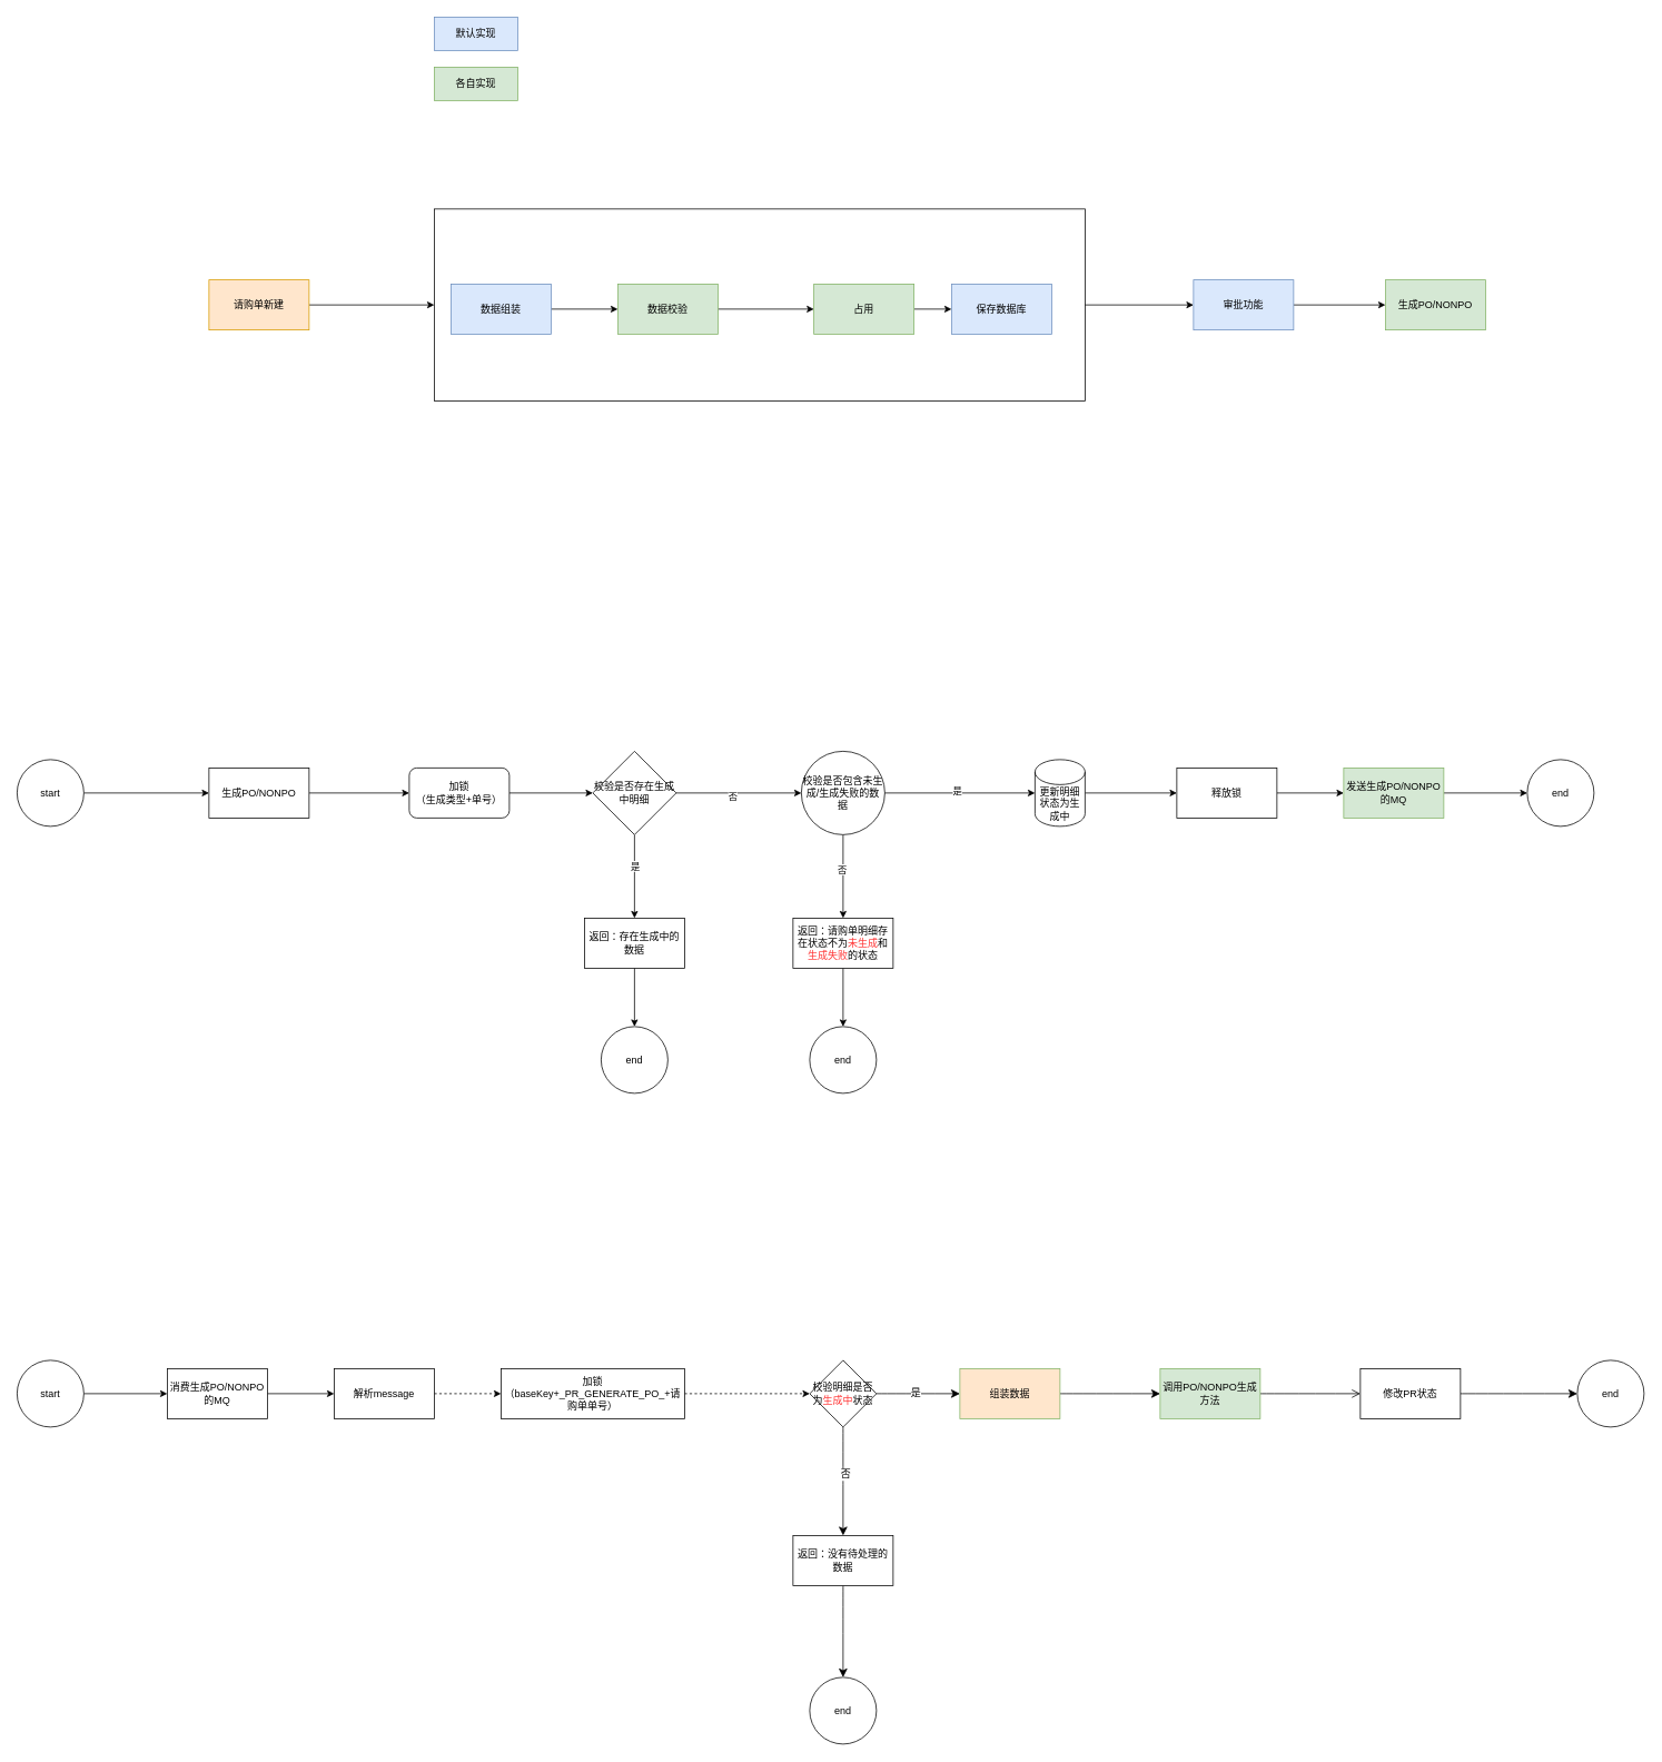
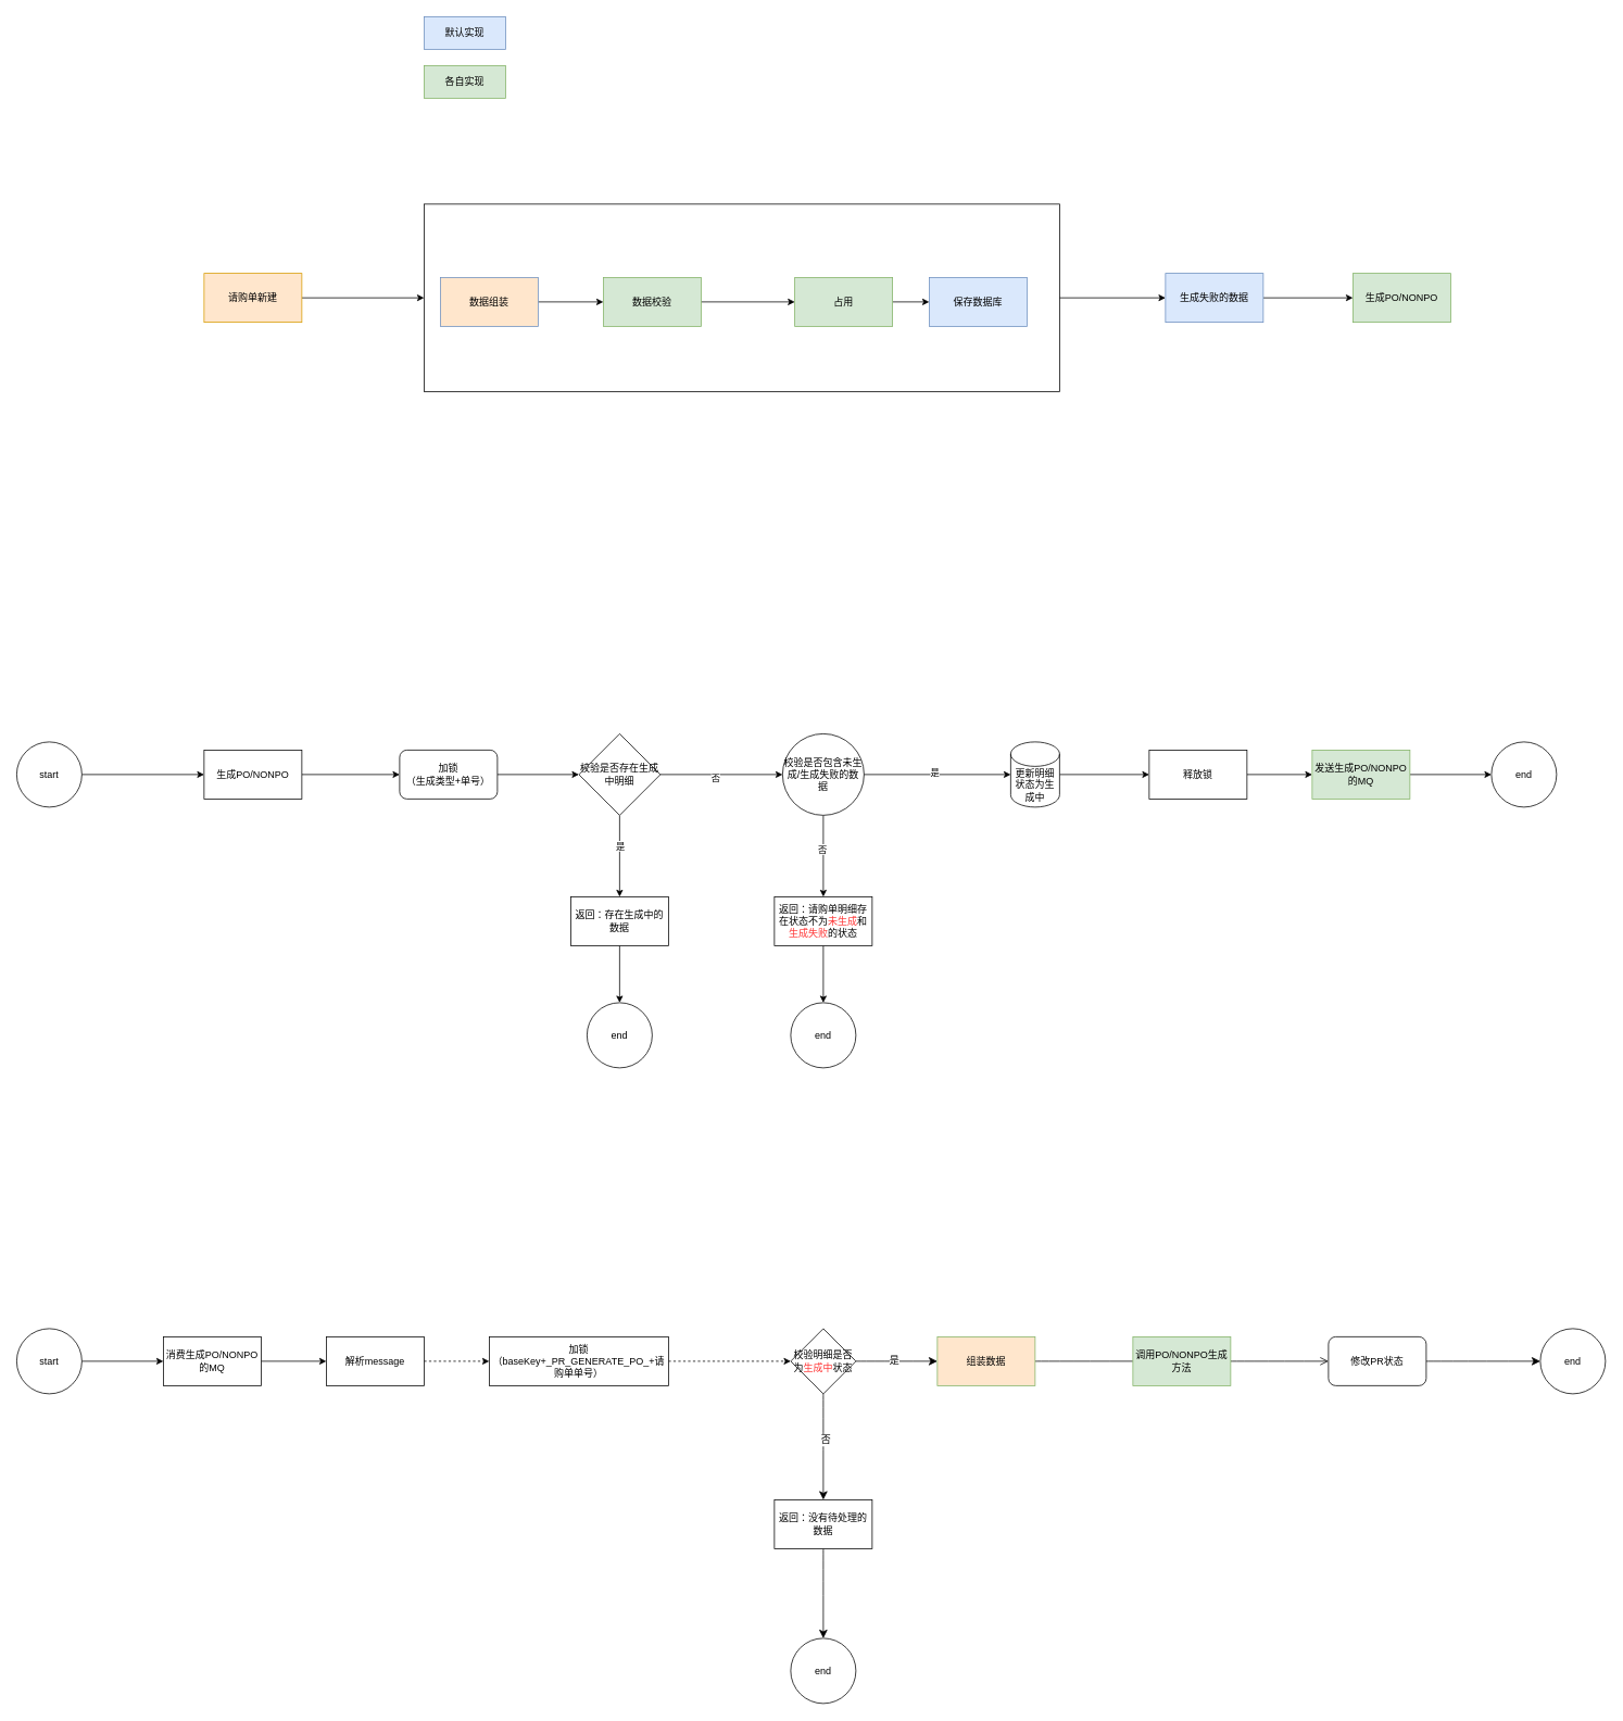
- <mxCell id="16" value="审批功能" style="whiteSpace=wrap;html=1;rounded=0;fillColor=#dae8fc;strokeColor=#6c8ebf;" parent="1" vertex="1"><mxGeometry x="1430" y="335" width="120" height="60" as="geometry" /></mxCell>
+ <mxCell id="16" value="生成失败的数据" style="whiteSpace=wrap;html=1;rounded=0;fillColor=#dae8fc;strokeColor=#6c8ebf;" parent="1" vertex="1"><mxGeometry x="1430" y="335" width="120" height="60" as="geometry" /></mxCell>
- <mxCell id="5" value="数据组装" style="rounded=0;whiteSpace=wrap;html=1;fillColor=#dae8fc;strokeColor=#6c8ebf;" parent="1" vertex="1"><mxGeometry x="540" y="340" width="120" height="60" as="geometry" /></mxCell>
+ <mxCell id="5" value="数据组装" style="rounded=0;whiteSpace=wrap;html=1;fillColor=#ffe6cc;strokeColor=#6c8ebf;" parent="1" vertex="1"><mxGeometry x="540" y="340" width="120" height="60" as="geometry" /></mxCell>
- <mxCell id="63" value="" style="edgeStyle=none;curved=1;rounded=0;orthogonalLoop=1;jettySize=auto;html=1;fontSize=12;startSize=8;endSize=8;" edge="1" parent="1" source="64" target="66"><mxGeometry relative="1" as="geometry" /></mxCell>
+ <mxCell id="63" value="" style="edgeStyle=none;curved=1;rounded=0;orthogonalLoop=1;jettySize=auto;html=1;fontSize=12;startSize=8;endSize=8;endArrow=none;" edge="1" parent="1" source="64" target="66"><mxGeometry relative="1" as="geometry" /></mxCell>
- <mxCell id="68" value="修改PR状态" style="whiteSpace=wrap;html=1;" vertex="1" parent="1"><mxGeometry x="1630" y="1640" width="120" height="60" as="geometry" /></mxCell>
+ <mxCell id="68" value="修改PR状态" style="whiteSpace=wrap;html=1;rounded=1;" vertex="1" parent="1"><mxGeometry x="1630" y="1640" width="120" height="60" as="geometry" /></mxCell>
